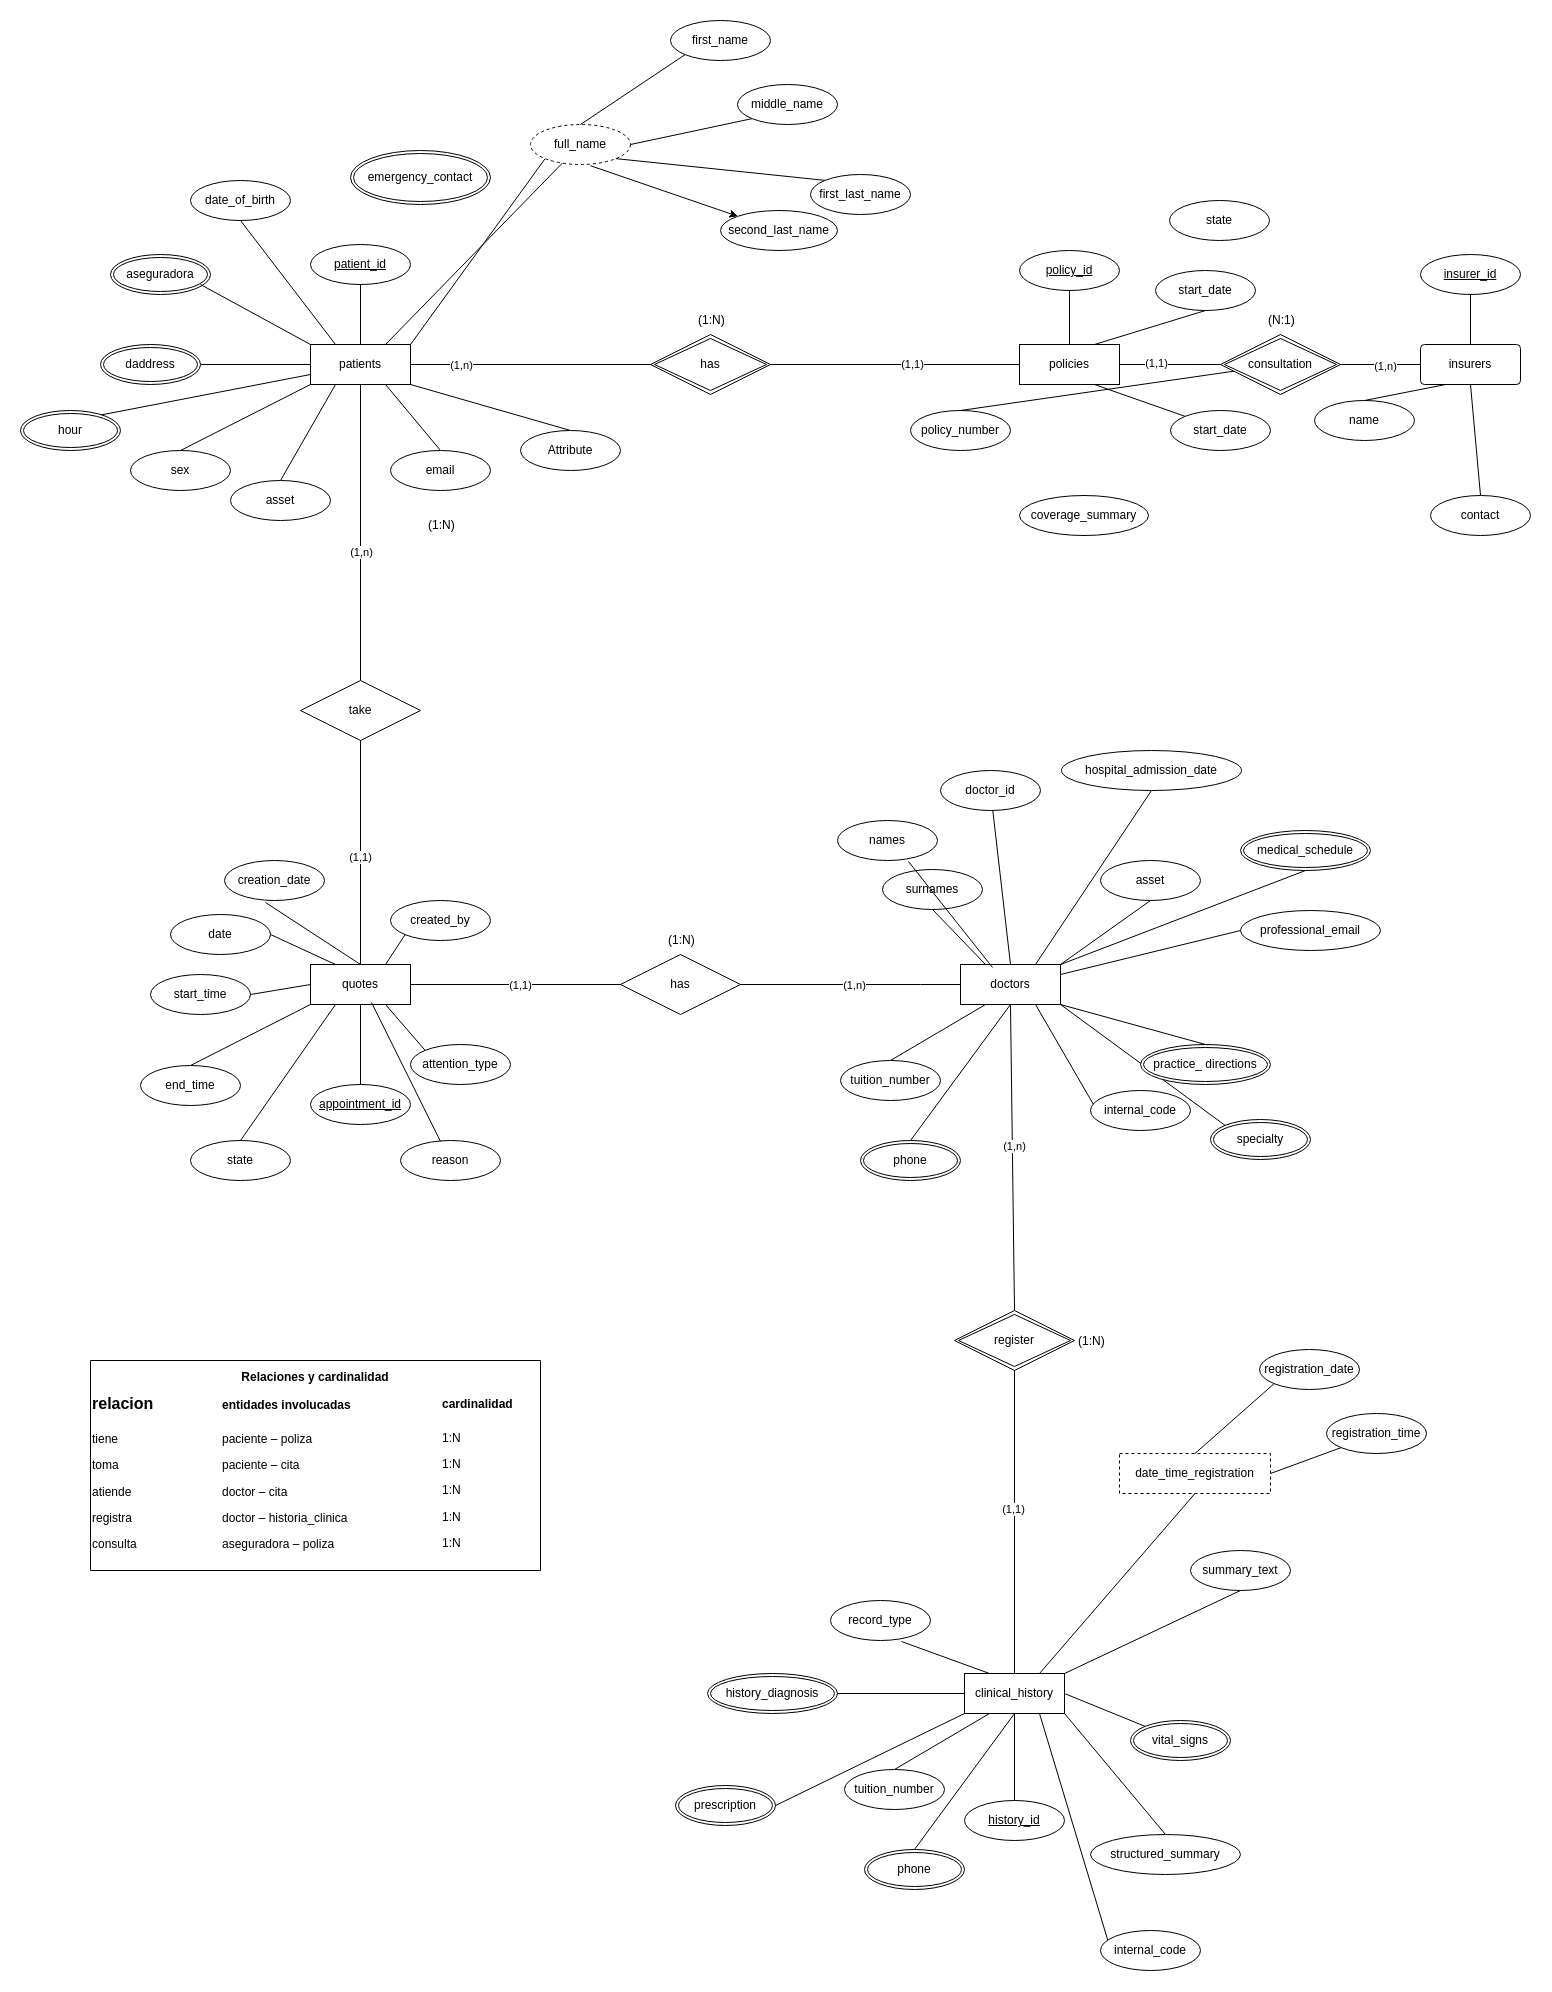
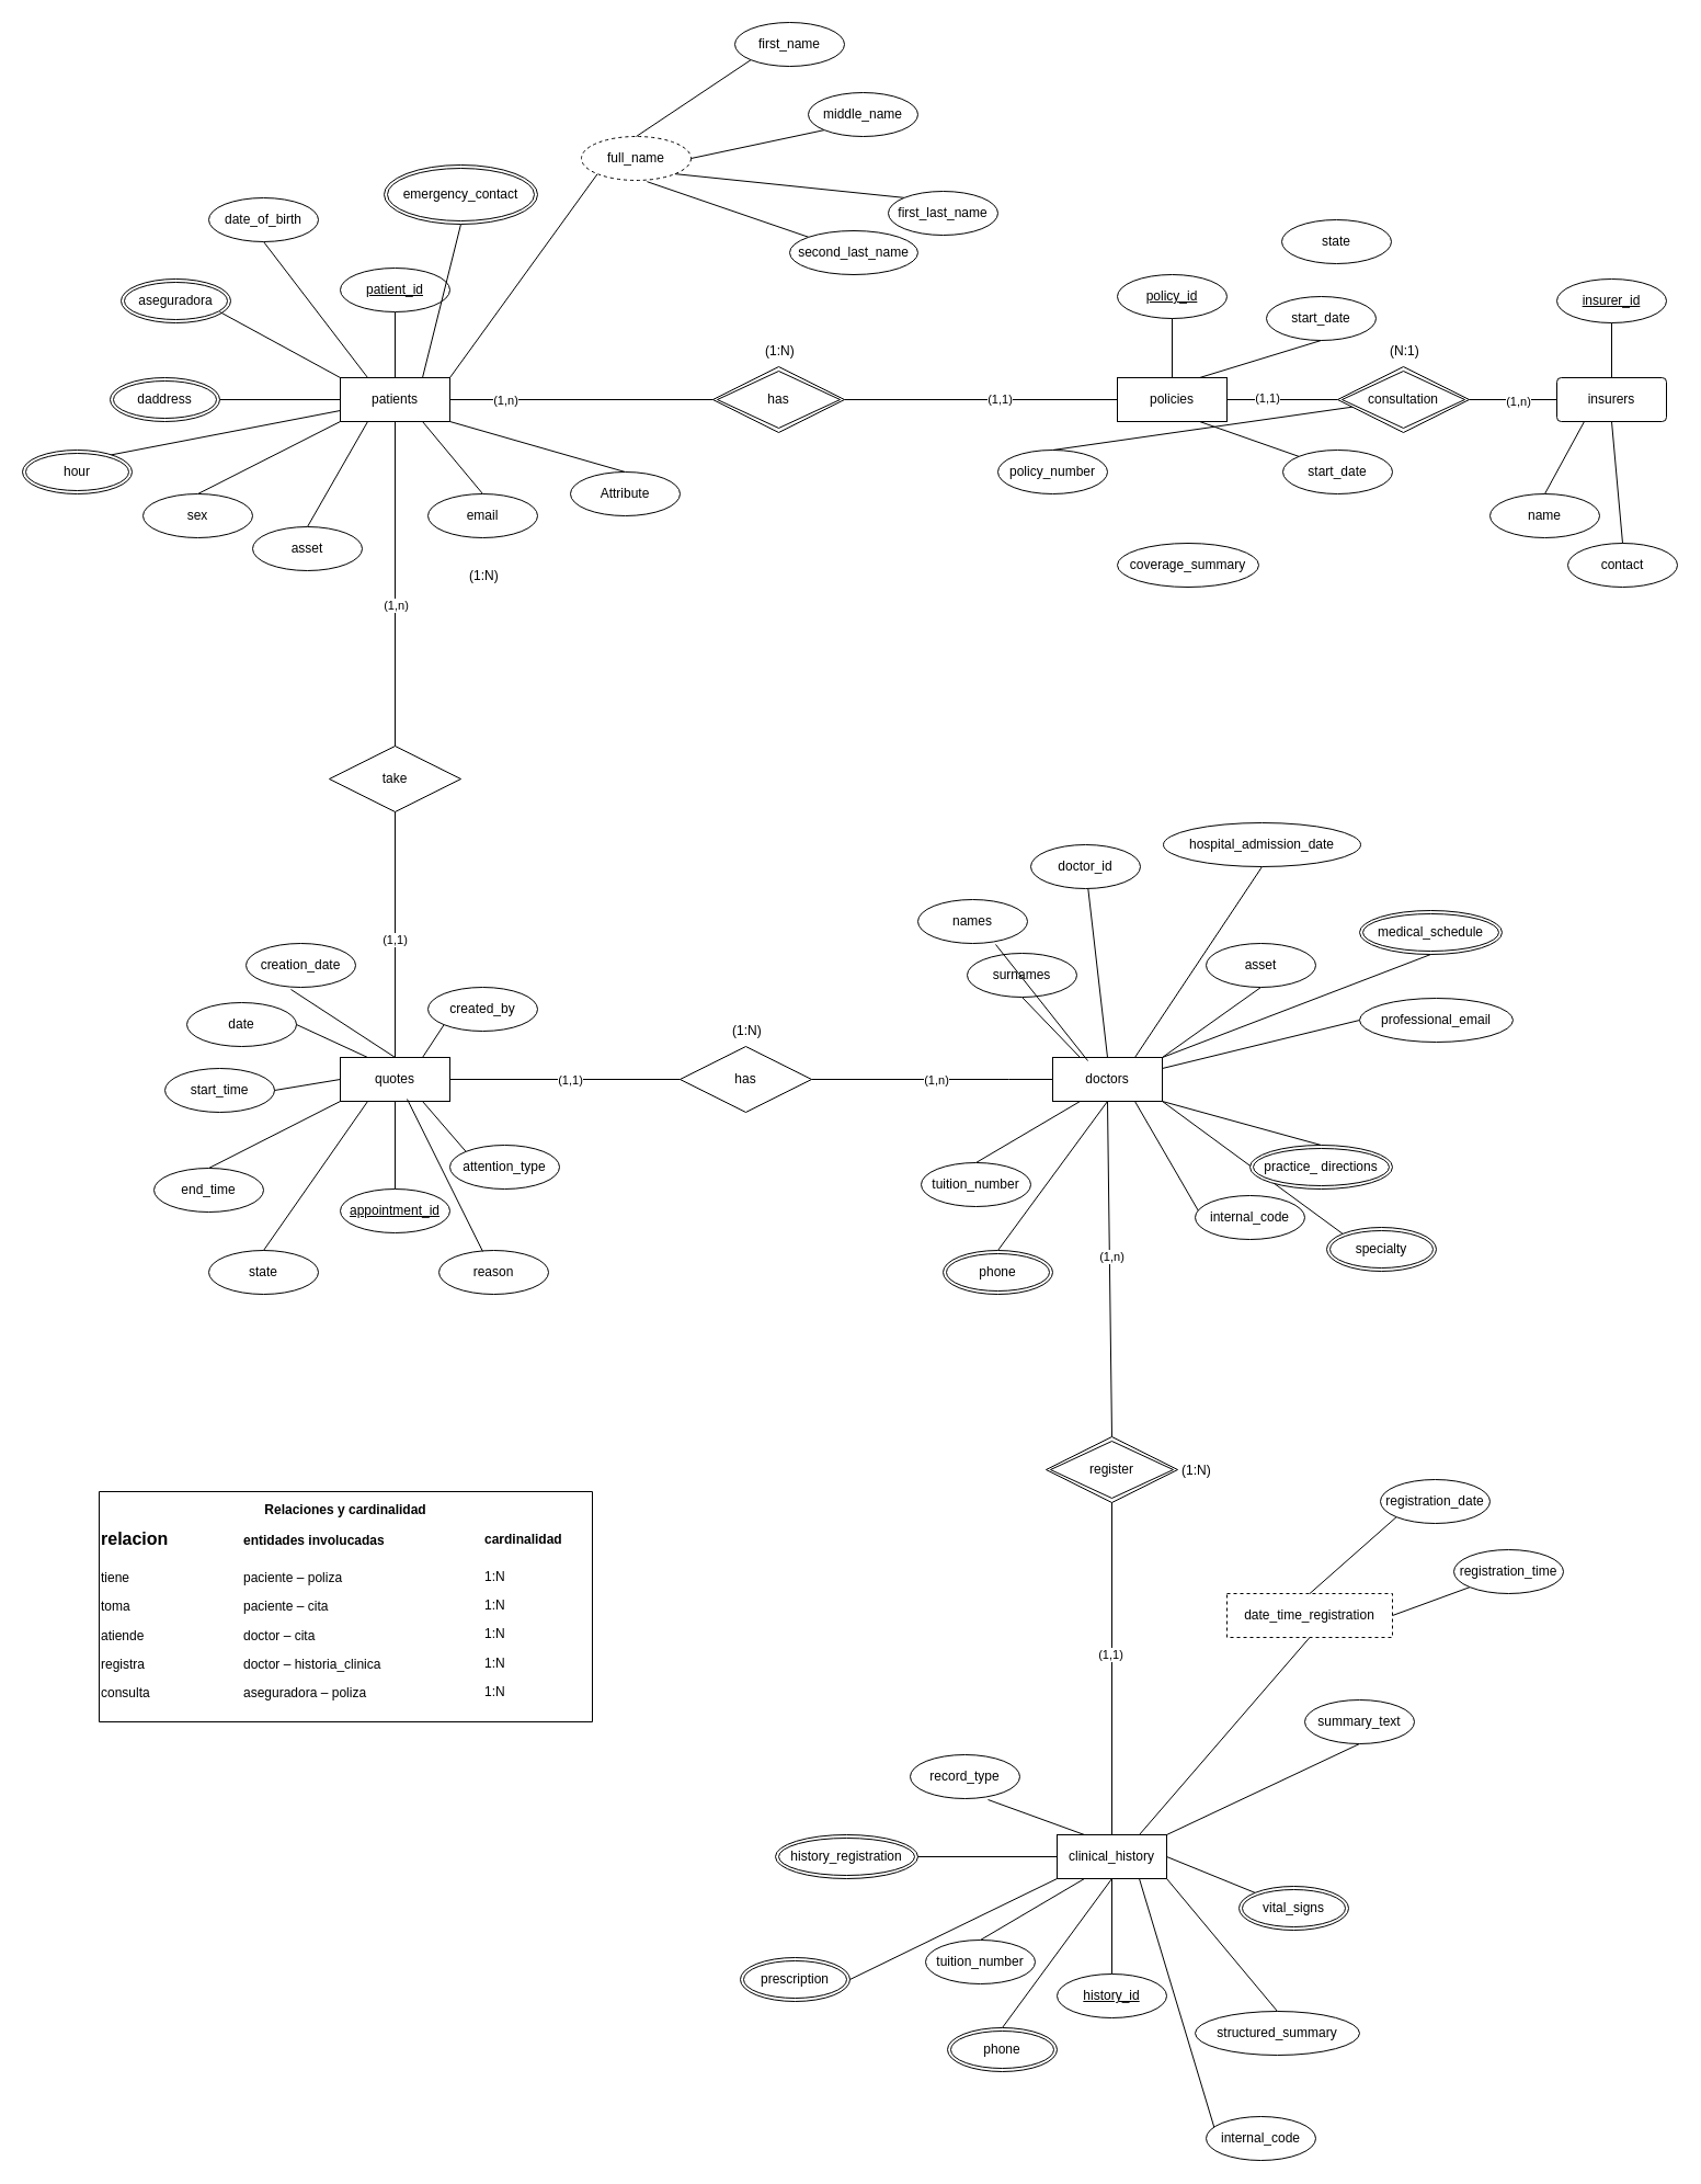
- <mxCell id="49" value="" style="endArrow=classic;html=1;rounded=0;exitX=0.599;exitY=1.03;exitDx=0;exitDy=0;exitPerimeter=0;entryX=0;entryY=0;entryDx=0;entryDy=0;" parent="1" source="45" target="53" edge="1"><mxGeometry relative="1" as="geometry"><mxPoint x="640" y="204" as="sourcePoint" /><mxPoint x="740" y="220" as="targetPoint" /></mxGeometry></mxCell>
+ <mxCell id="49" value="" style="endArrow=none;html=1;rounded=0;exitX=0.599;exitY=1.03;exitDx=0;exitDy=0;exitPerimeter=0;entryX=0;entryY=0;entryDx=0;entryDy=0;" parent="1" source="45" target="53" edge="1"><mxGeometry relative="1" as="geometry"><mxPoint x="640" y="204" as="sourcePoint" /><mxPoint x="740" y="220" as="targetPoint" /></mxGeometry></mxCell>
- <mxCell id="64" value="" style="endArrow=none;html=1;rounded=0;exitX=0.75;exitY=0;exitDx=0;exitDy=0;" parent="1" source="2" target="45" edge="1"><mxGeometry relative="1" as="geometry"><mxPoint x="410" y="310" as="sourcePoint" /><mxPoint x="480" y="210" as="targetPoint" /></mxGeometry></mxCell>
+ <mxCell id="64" value="" style="endArrow=none;html=1;rounded=0;exitX=0.75;exitY=0;exitDx=0;exitDy=0;entryX=0.5;entryY=1;entryDx=0;entryDy=0;" parent="1" source="2" target="65" edge="1"><mxGeometry relative="1" as="geometry"><mxPoint x="410" y="310" as="sourcePoint" /><mxPoint x="480" y="210" as="targetPoint" /></mxGeometry></mxCell>
- <mxCell id="159" value="name" style="ellipse;whiteSpace=wrap;html=1;align=center;" parent="1" vertex="1"><mxGeometry x="1314" y="400" width="100" height="40" as="geometry" /></mxCell>
+ <mxCell id="159" value="name" style="ellipse;whiteSpace=wrap;html=1;align=center;" parent="1" vertex="1"><mxGeometry x="1359" y="450" width="100" height="40" as="geometry" /></mxCell>
- <mxCell id="127" value="history_diagnosis" style="ellipse;shape=doubleEllipse;margin=3;whiteSpace=wrap;html=1;align=center;" parent="1" vertex="1"><mxGeometry x="707" y="1673" width="130" height="40" as="geometry" /></mxCell>
+ <mxCell id="127" value="history_registration" style="ellipse;shape=doubleEllipse;margin=3;whiteSpace=wrap;html=1;align=center;" parent="1" vertex="1"><mxGeometry x="707" y="1673" width="130" height="40" as="geometry" /></mxCell>
